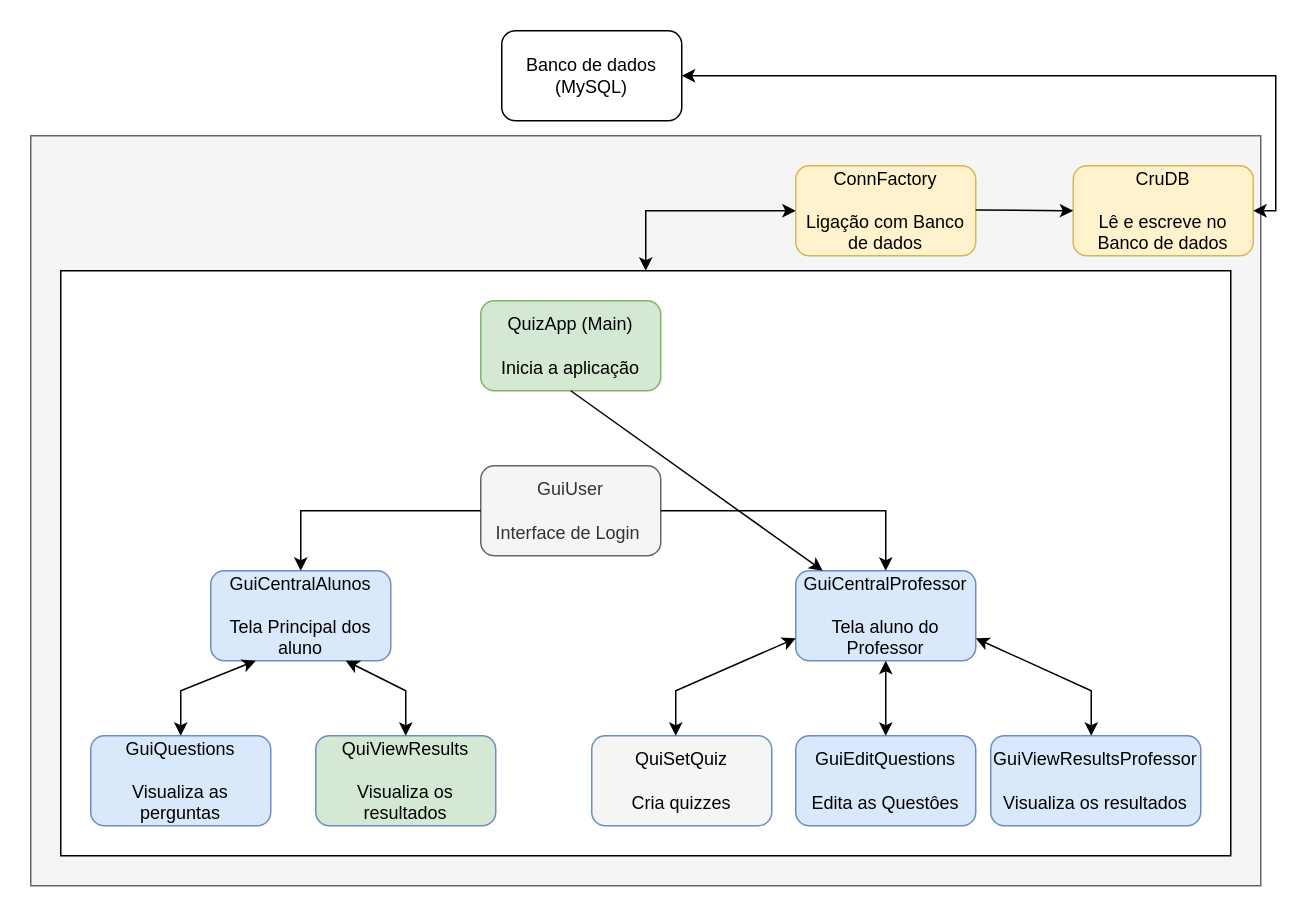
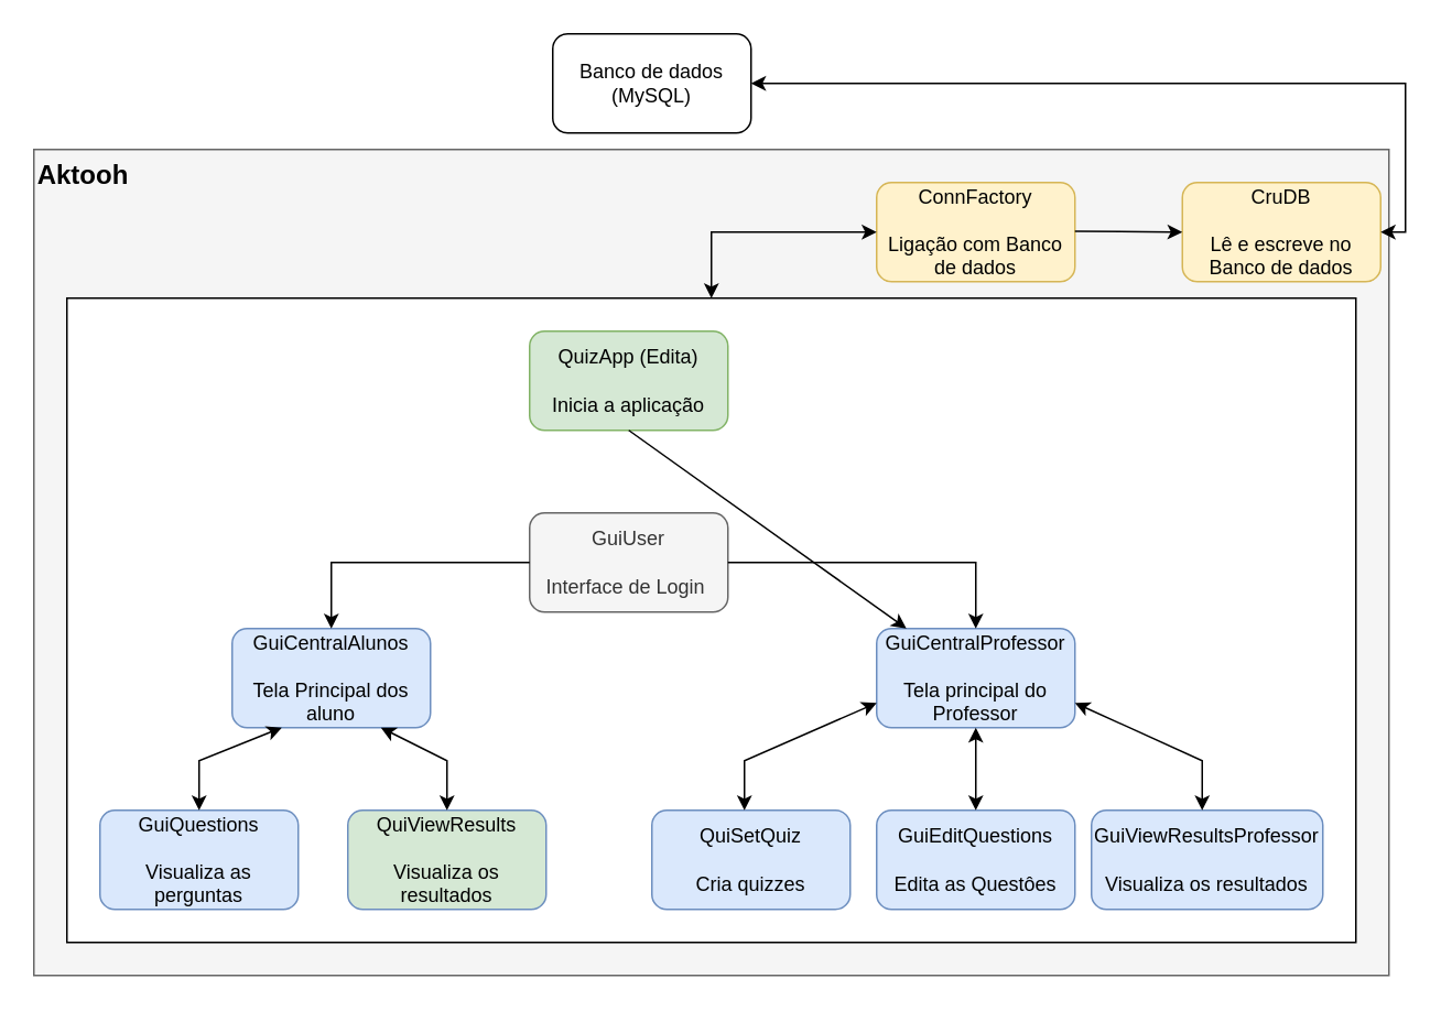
+ <mxCell id="24" value="&lt;p style=&quot;line-height: 150%;&quot; align=&quot;center&quot; class=&quot;MsoNormal&quot;&gt;&lt;b&gt;&lt;span style=&quot;font-size:12.0pt;line-height:150%;font-family:&amp;quot;Arial&amp;quot;,sans-serif&quot;&gt;Aktooh&lt;/span&gt;&lt;/b&gt;&lt;/p&gt;" style="text;html=1;align=center;verticalAlign=middle;whiteSpace=wrap;rounded=0;" vertex="1" parent="1"><mxGeometry x="20" y="90" width="60" height="30" as="geometry" /></mxCell>
- <mxCell id="4" value="QuizApp (Main)&lt;div&gt;&lt;br&gt;&lt;div&gt;&lt;span style=&quot;background-color: transparent; color: light-dark(rgb(0, 0, 0), rgb(255, 255, 255));&quot;&gt;Inicia a aplicação&lt;/span&gt;&lt;/div&gt;&lt;/div&gt;" style="rounded=1;whiteSpace=wrap;html=1;fillColor=#d5e8d4;strokeColor=#82b366;" parent="1" vertex="1"><mxGeometry x="320" y="200" width="120" height="60" as="geometry" /></mxCell>
+ <mxCell id="4" value="QuizApp (Edita)&lt;div&gt;&lt;br&gt;&lt;div&gt;&lt;span style=&quot;background-color: transparent; color: light-dark(rgb(0, 0, 0), rgb(255, 255, 255));&quot;&gt;Inicia a aplicação&lt;/span&gt;&lt;/div&gt;&lt;/div&gt;" style="rounded=1;whiteSpace=wrap;html=1;fillColor=#d5e8d4;strokeColor=#82b366;" parent="1" vertex="1"><mxGeometry x="320" y="200" width="120" height="60" as="geometry" /></mxCell>
- <mxCell id="11" value="GuiCentralProfessor&lt;div&gt;&lt;br&gt;&lt;div&gt;Tela aluno do Professor&lt;/div&gt;&lt;/div&gt;" style="rounded=1;whiteSpace=wrap;html=1;fillColor=#dae8fc;strokeColor=#6c8ebf;" parent="1" vertex="1"><mxGeometry x="530" y="380" width="120" height="60" as="geometry" /></mxCell>
+ <mxCell id="11" value="GuiCentralProfessor&lt;div&gt;&lt;br&gt;&lt;div&gt;Tela principal do Professor&lt;/div&gt;&lt;/div&gt;" style="rounded=1;whiteSpace=wrap;html=1;fillColor=#dae8fc;strokeColor=#6c8ebf;" parent="1" vertex="1"><mxGeometry x="530" y="380" width="120" height="60" as="geometry" /></mxCell>
- <mxCell id="13" value="QuiSetQuiz&lt;div&gt;&lt;br&gt;&lt;/div&gt;&lt;div&gt;Cria quizzes&lt;/div&gt;" style="rounded=1;whiteSpace=wrap;html=1;fillColor=#f5f5f5;strokeColor=#6c8ebf;" parent="1" vertex="1"><mxGeometry x="394" y="490" width="120" height="60" as="geometry" /></mxCell>
+ <mxCell id="13" value="QuiSetQuiz&lt;div&gt;&lt;br&gt;&lt;/div&gt;&lt;div&gt;Cria quizzes&lt;/div&gt;" style="rounded=1;whiteSpace=wrap;html=1;fillColor=#dae8fc;strokeColor=#6c8ebf;" parent="1" vertex="1"><mxGeometry x="394" y="490" width="120" height="60" as="geometry" /></mxCell>
